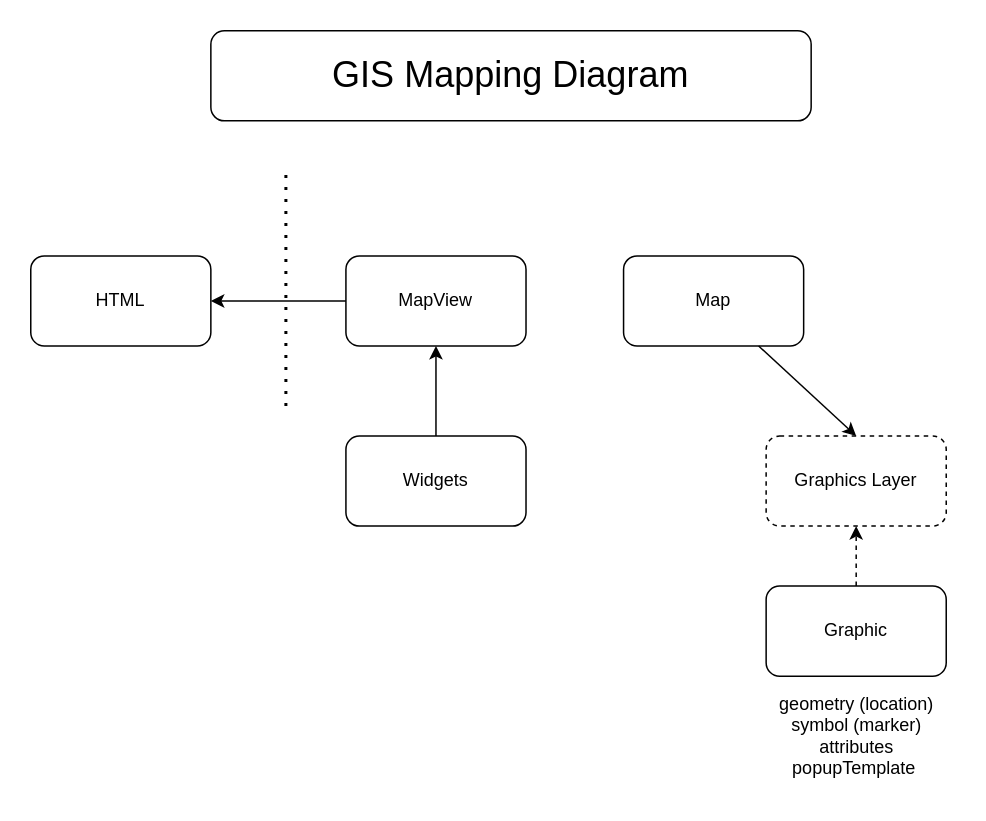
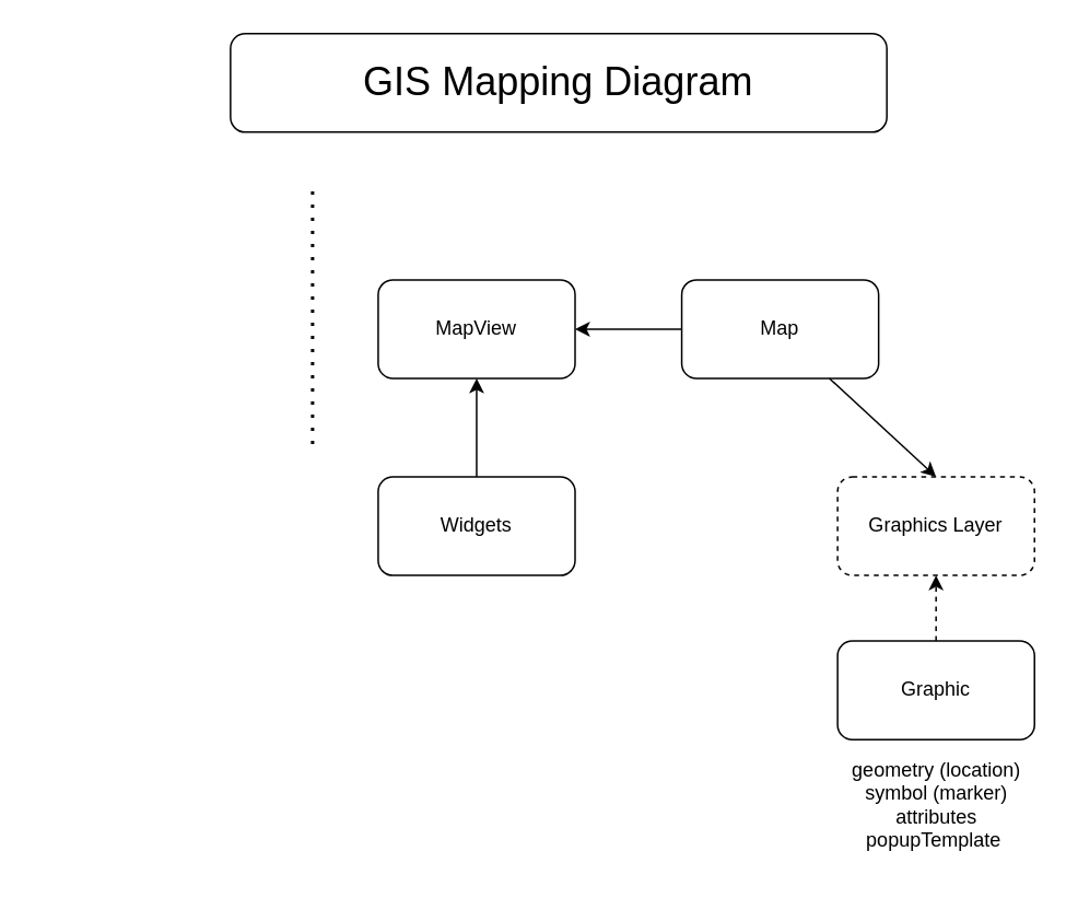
- <mxCell id="2" value="HTML" style="rounded=1;whiteSpace=wrap;html=1;" vertex="1" parent="1"><mxGeometry x="20" y="170" width="120" height="60" as="geometry" /></mxCell>
- <mxCell id="7" value="" style="endArrow=classic;html=1;rounded=0;exitX=0;exitY=0.5;exitDx=0;exitDy=0;entryX=1;entryY=0.5;entryDx=0;entryDy=0;" edge="1" parent="1" source="4" target="2"><mxGeometry width="50" height="50" relative="1" as="geometry"><mxPoint x="310" y="400" as="sourcePoint" /><mxPoint x="360" y="350" as="targetPoint" /></mxGeometry></mxCell>
+ <mxCell id="6" value="" style="endArrow=classic;html=1;rounded=0;exitX=0;exitY=0.5;exitDx=0;exitDy=0;entryX=1;entryY=0.5;entryDx=0;entryDy=0;" edge="1" parent="1" source="5" target="4"><mxGeometry width="50" height="50" relative="1" as="geometry"><mxPoint x="310" y="400" as="sourcePoint" /><mxPoint x="360" y="350" as="targetPoint" /></mxGeometry></mxCell>
